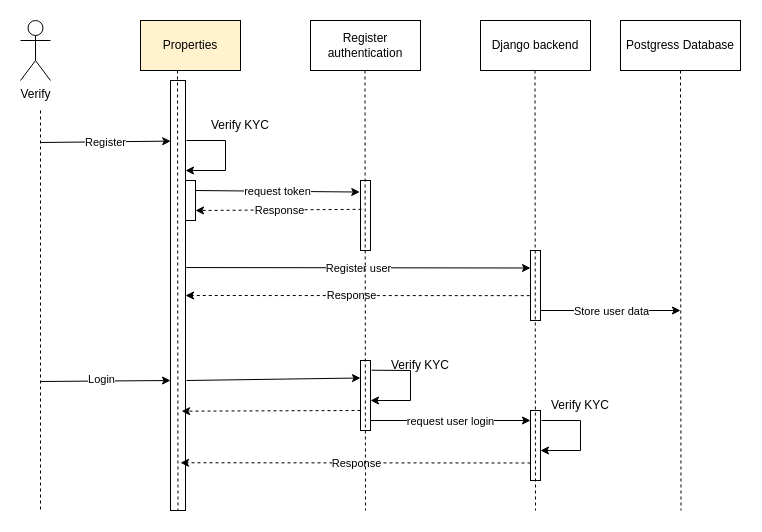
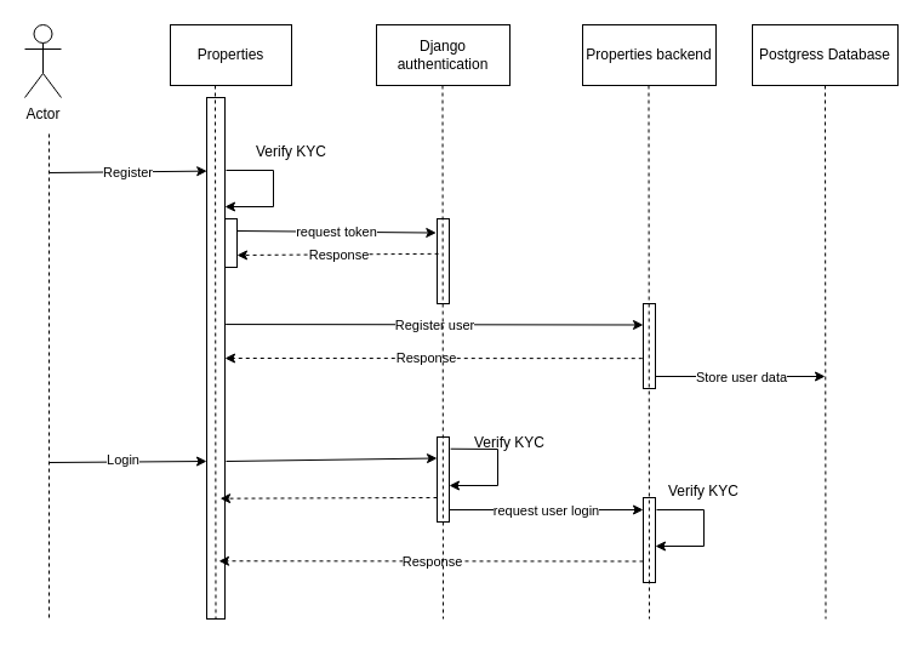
- <mxCell id="3" value="Properties" style="rounded=0;whiteSpace=wrap;html=1;fillColor=#fff2cc;" parent="1" vertex="1"><mxGeometry x="140" y="20" width="100" height="50" as="geometry" /></mxCell>
+ <mxCell id="3" value="Properties" style="rounded=0;whiteSpace=wrap;html=1;" parent="1" vertex="1"><mxGeometry x="140" y="20" width="100" height="50" as="geometry" /></mxCell>
- <mxCell id="4" value="Register authentication" style="rounded=0;whiteSpace=wrap;html=1;" parent="1" vertex="1"><mxGeometry x="310" y="20" width="110" height="50" as="geometry" /></mxCell>
+ <mxCell id="4" value="Django authentication" style="rounded=0;whiteSpace=wrap;html=1;" parent="1" vertex="1"><mxGeometry x="310" y="20" width="110" height="50" as="geometry" /></mxCell>
- <mxCell id="5" value="Django backend" style="rounded=0;whiteSpace=wrap;html=1;" parent="1" vertex="1"><mxGeometry x="480" y="20" width="110" height="50" as="geometry" /></mxCell>
+ <mxCell id="5" value="Properties backend" style="rounded=0;whiteSpace=wrap;html=1;" parent="1" vertex="1"><mxGeometry x="480" y="20" width="110" height="50" as="geometry" /></mxCell>
- <mxCell id="2" value="Verify" style="shape=umlActor;verticalLabelPosition=bottom;verticalAlign=top;html=1;outlineConnect=0;" parent="1" vertex="1"><mxGeometry x="20" y="20" width="30" height="60" as="geometry" /></mxCell>
+ <mxCell id="2" value="Actor" style="shape=umlActor;verticalLabelPosition=bottom;verticalAlign=top;html=1;outlineConnect=0;" parent="1" vertex="1"><mxGeometry x="20" y="20" width="30" height="60" as="geometry" /></mxCell>
